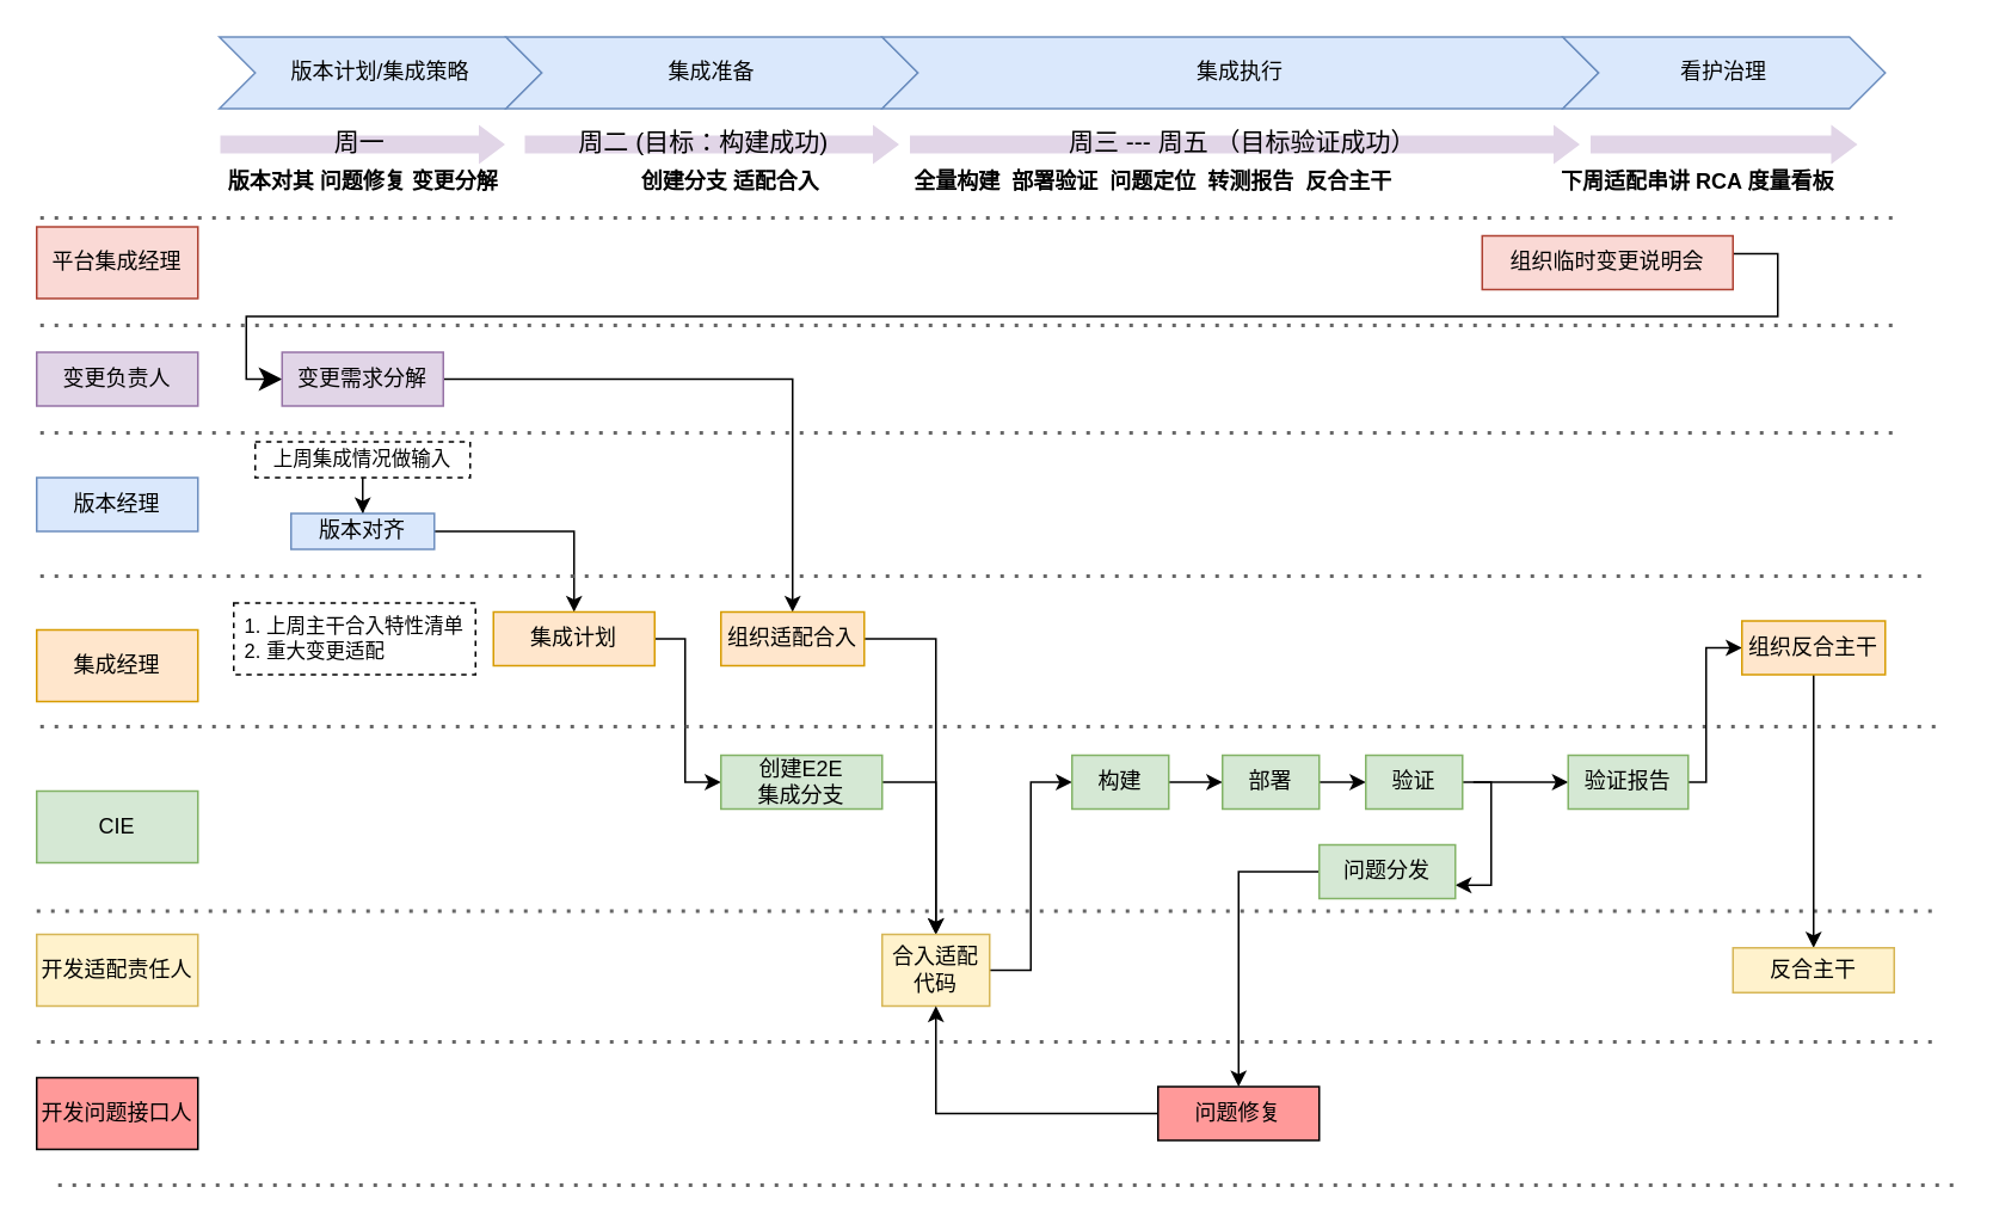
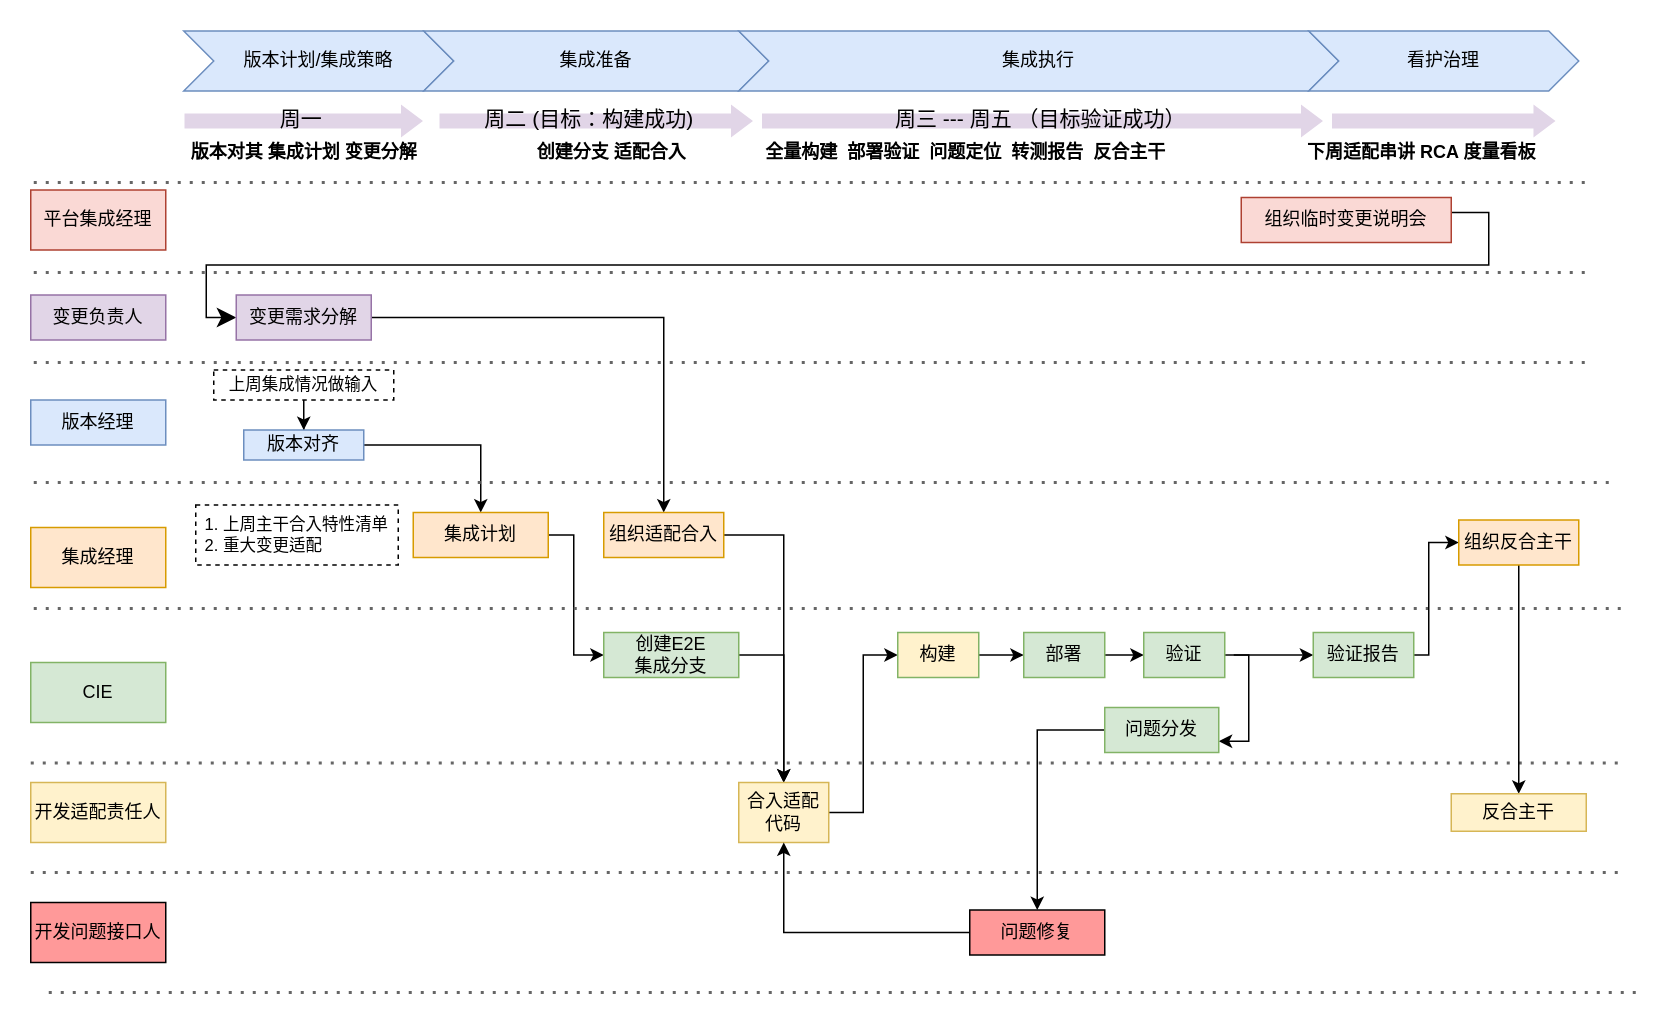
- <mxCell id="10" value="&lt;font style=&quot;font-size: 12px&quot;&gt;&lt;b&gt;版本对其 问题修复 变更分解&lt;/b&gt;&lt;/font&gt;" style="text;html=1;align=center;verticalAlign=middle;resizable=0;points=[];autosize=1;strokeColor=none;fillColor=none;fontSize=14;" vertex="1" parent="1"><mxGeometry x="117" y="90" width="170" height="20" as="geometry" /></mxCell>
+ <mxCell id="10" value="&lt;font style=&quot;font-size: 12px&quot;&gt;&lt;b&gt;版本对其 集成计划 变更分解&lt;/b&gt;&lt;/font&gt;" style="text;html=1;align=center;verticalAlign=middle;resizable=0;points=[];autosize=1;strokeColor=none;fillColor=none;fontSize=14;" vertex="1" parent="1"><mxGeometry x="117" y="90" width="170" height="20" as="geometry" /></mxCell>
- <mxCell id="49" value="构建" style="rounded=0;whiteSpace=wrap;html=1;labelBackgroundColor=none;fontSize=12;fillColor=#d5e8d4;strokeColor=#82b366;" vertex="1" parent="1"><mxGeometry x="598" y="421" width="54" height="30" as="geometry" /></mxCell>
+ <mxCell id="49" value="构建" style="rounded=0;whiteSpace=wrap;html=1;labelBackgroundColor=none;fontSize=12;fillColor=#fff2cc;strokeColor=#82b366;" vertex="1" parent="1"><mxGeometry x="598" y="421" width="54" height="30" as="geometry" /></mxCell>
